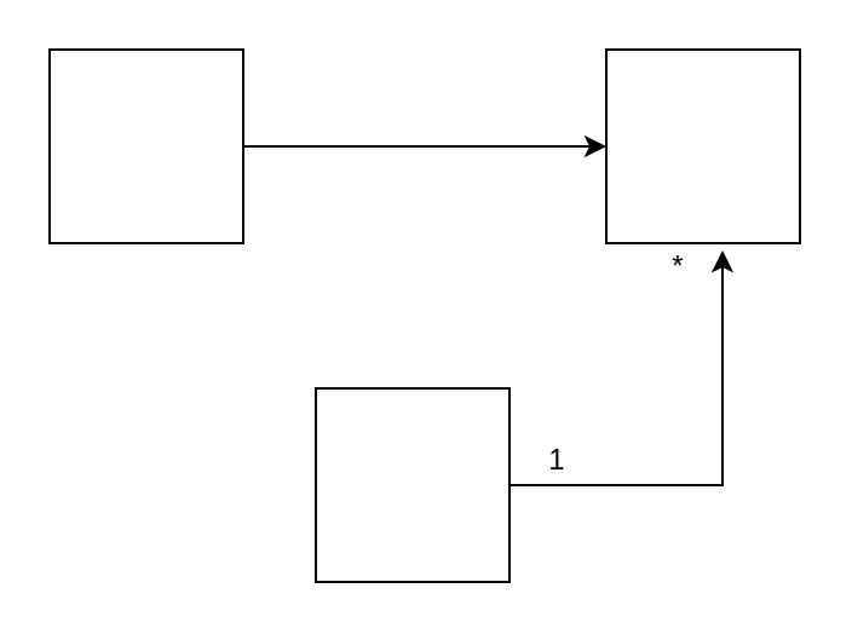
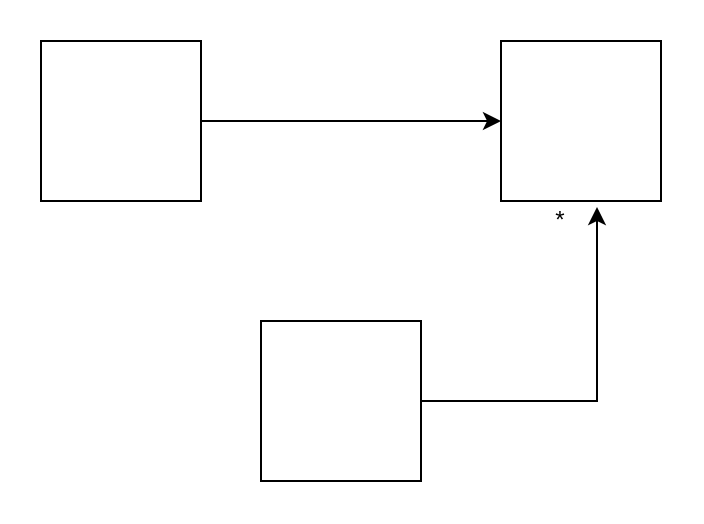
- <mxCell id="7" value="1" style="text;html=1;strokeColor=none;fillColor=none;align=center;verticalAlign=middle;whiteSpace=wrap;rounded=0;" vertex="1" parent="1"><mxGeometry x="210" y="180" width="40" height="20" as="geometry" /></mxCell>
